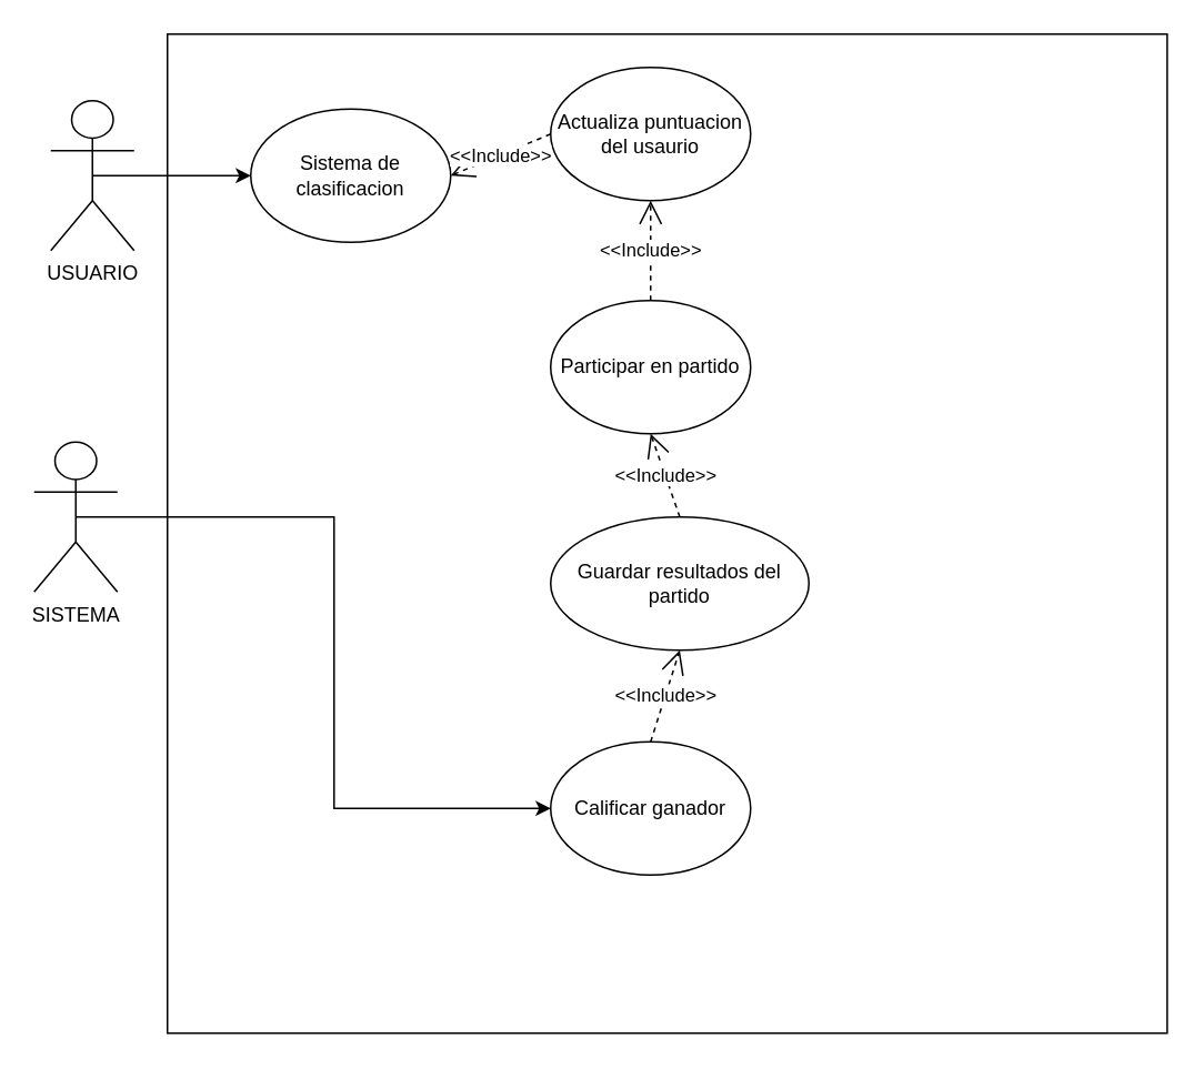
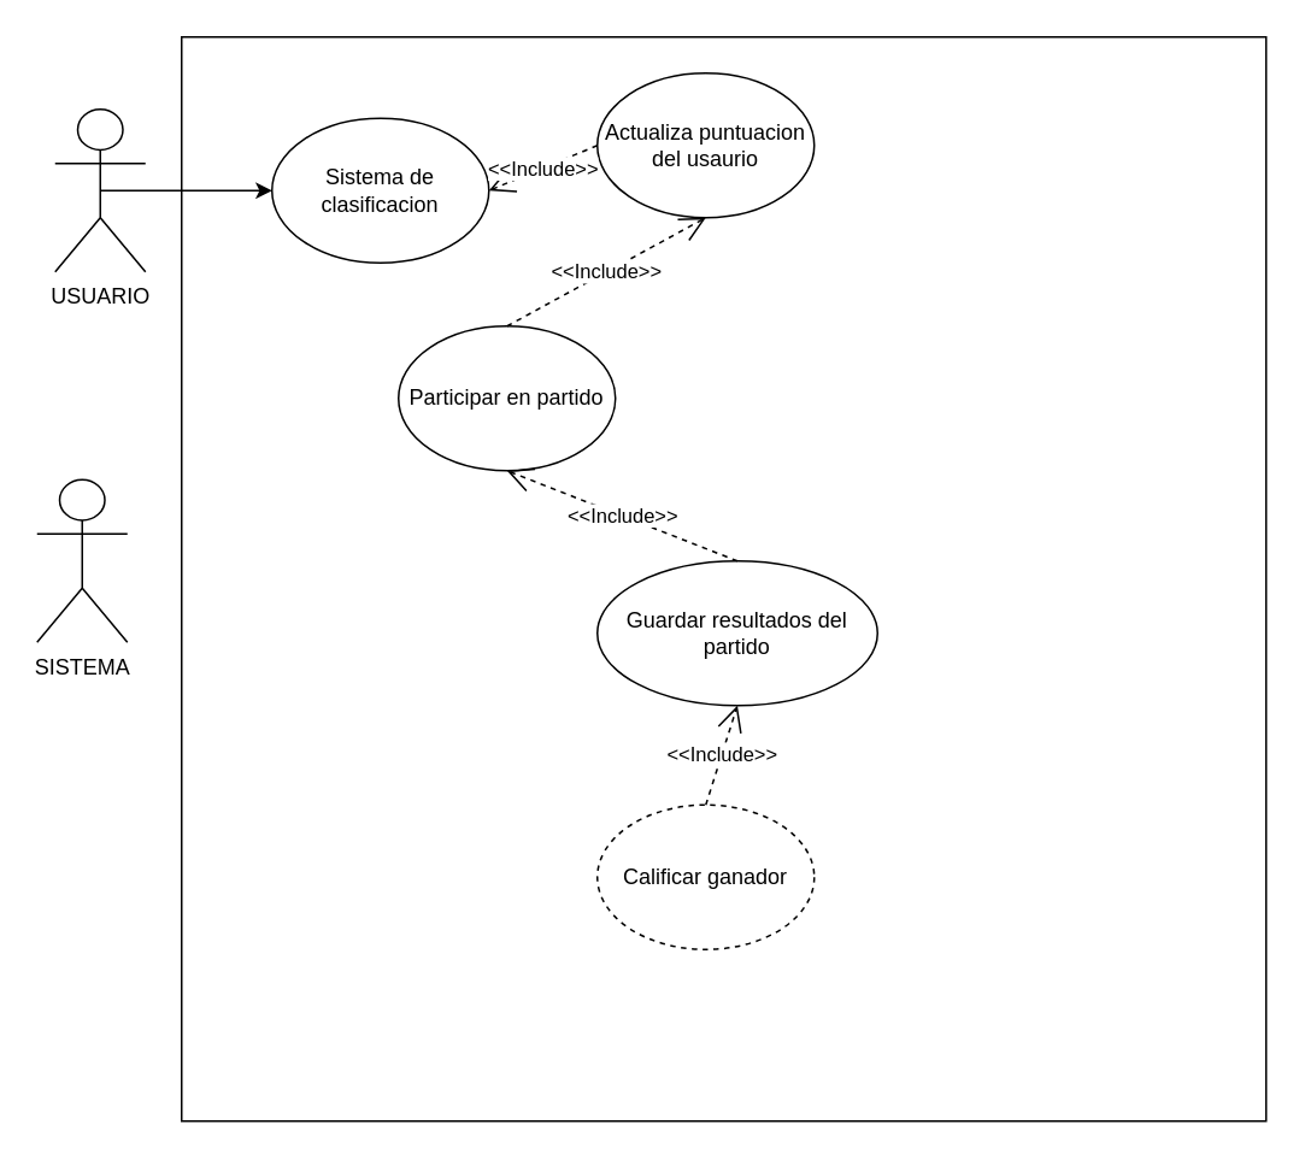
- <mxCell id="6" value="Participar en partido" style="ellipse;whiteSpace=wrap;html=1;" vertex="1" parent="1"><mxGeometry x="330" y="180" width="120" height="80" as="geometry" /></mxCell>
+ <mxCell id="6" value="Participar en partido" style="ellipse;whiteSpace=wrap;html=1;" vertex="1" parent="1"><mxGeometry x="220" y="180" width="120" height="80" as="geometry" /></mxCell>
- <mxCell id="10" style="edgeStyle=orthogonalEdgeStyle;rounded=0;orthogonalLoop=1;jettySize=auto;html=1;exitX=0.5;exitY=0.5;exitDx=0;exitDy=0;exitPerimeter=0;entryX=0;entryY=0.5;entryDx=0;entryDy=0;" edge="1" parent="1" source="9" target="8"><mxGeometry relative="1" as="geometry" /></mxCell>
- <mxCell id="8" value="Calificar ganador" style="ellipse;whiteSpace=wrap;html=1;" vertex="1" parent="1"><mxGeometry x="330" y="445" width="120" height="80" as="geometry" /></mxCell>
+ <mxCell id="8" value="Calificar ganador" style="ellipse;whiteSpace=wrap;html=1;dashed=1;" vertex="1" parent="1"><mxGeometry x="330" y="445" width="120" height="80" as="geometry" /></mxCell>
